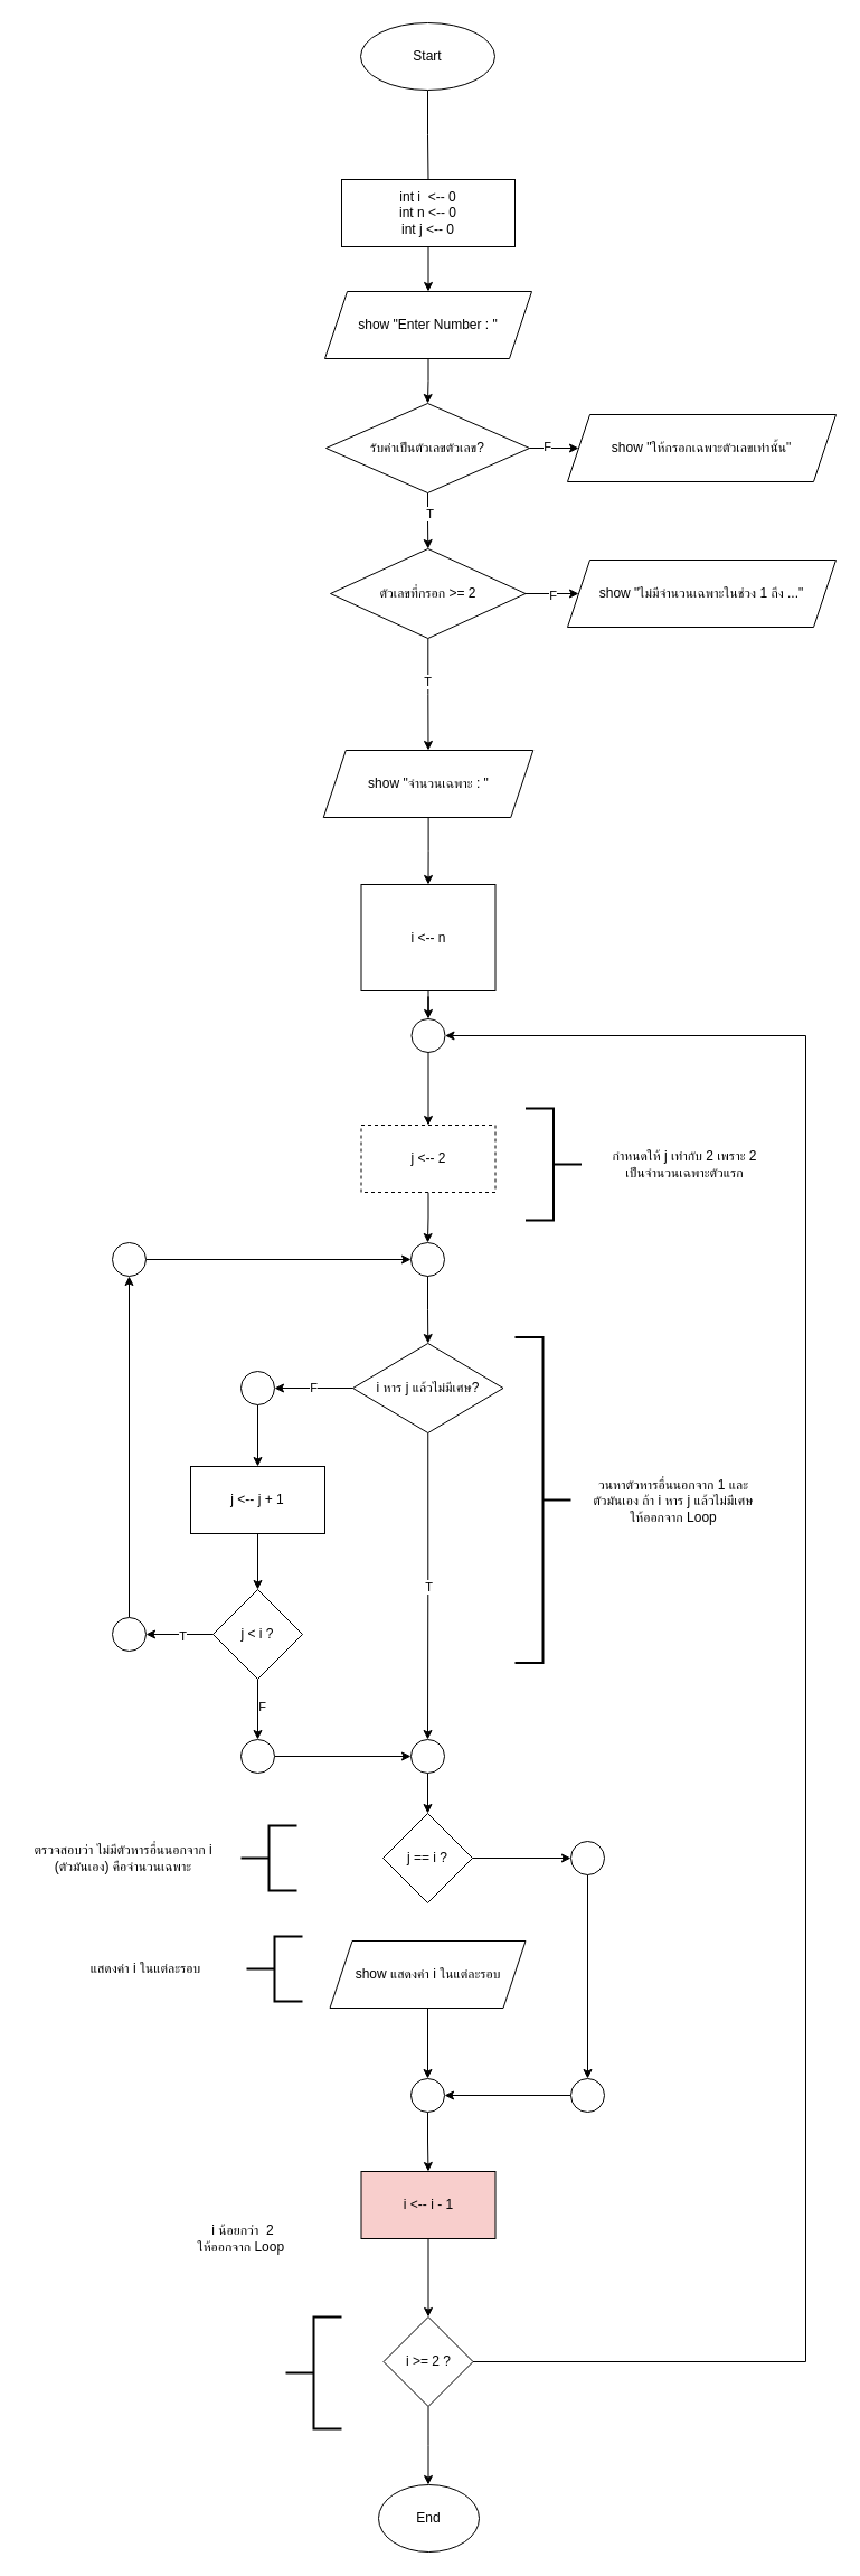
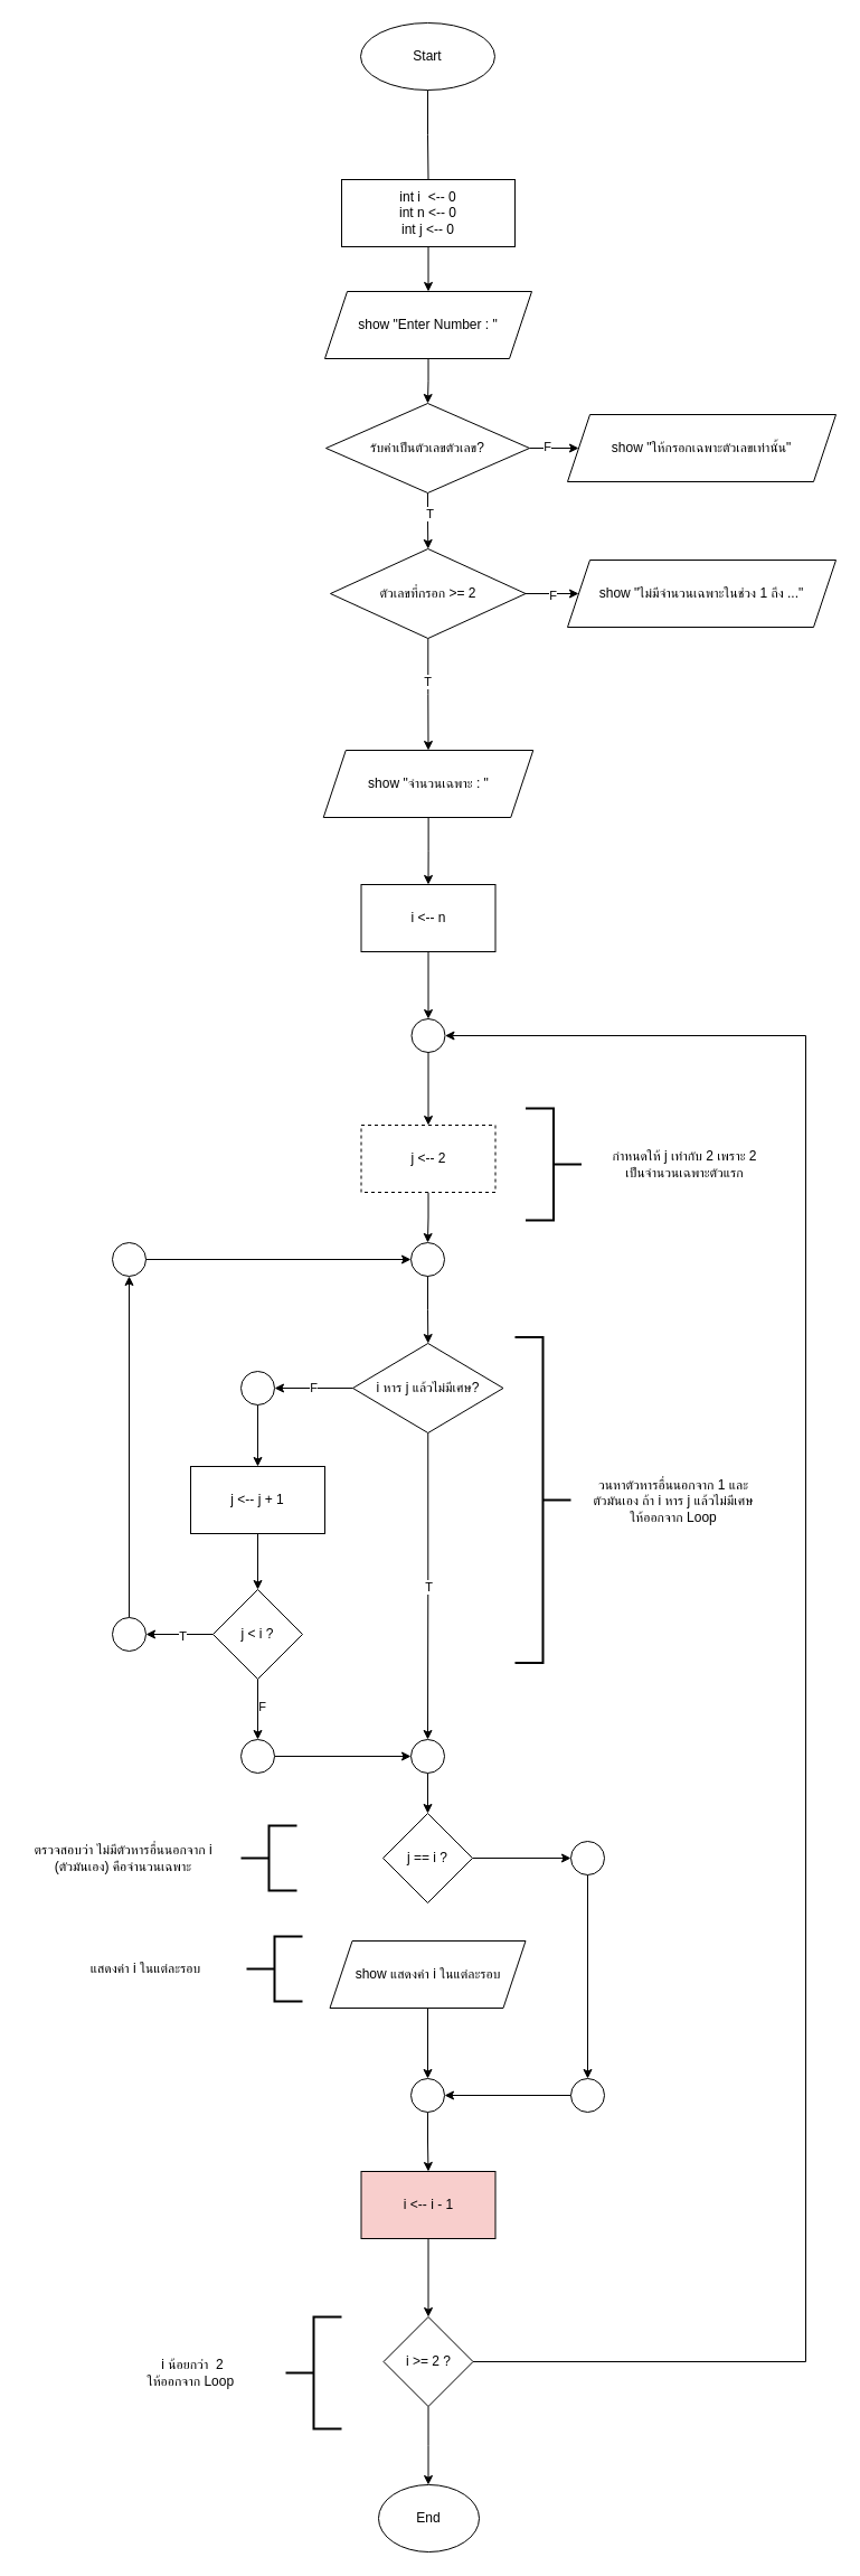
- <mxCell id="23" value="i &amp;lt;-- n" style="whiteSpace=wrap;html=1;" vertex="1" parent="1"><mxGeometry x="322.5" y="790" width="120" height="95" as="geometry" /></mxCell>
+ <mxCell id="23" value="i &amp;lt;-- n" style="whiteSpace=wrap;html=1;" vertex="1" parent="1"><mxGeometry x="322.5" y="790" width="120" height="60" as="geometry" /></mxCell>
- <mxCell id="77" value="i น้อยกว่า&amp;nbsp; 2&lt;div&gt;ให้ออกจาก Loop&lt;span style=&quot;background-color: transparent; color: light-dark(rgb(0, 0, 0), rgb(255, 255, 255));&quot;&gt;&amp;nbsp;&lt;/span&gt;&lt;/div&gt;" style="text;html=1;align=center;verticalAlign=middle;whiteSpace=wrap;rounded=0;" vertex="1" parent="1"><mxGeometry x="142" y="1985" width="150" height="30" as="geometry" /></mxCell>
+ <mxCell id="77" value="i น้อยกว่า&amp;nbsp; 2&lt;div&gt;ให้ออกจาก Loop&lt;span style=&quot;background-color: transparent; color: light-dark(rgb(0, 0, 0), rgb(255, 255, 255));&quot;&gt;&amp;nbsp;&lt;/span&gt;&lt;/div&gt;" style="text;html=1;align=center;verticalAlign=middle;whiteSpace=wrap;rounded=0;" vertex="1" parent="1"><mxGeometry x="97" y="2105" width="150" height="30" as="geometry" /></mxCell>
